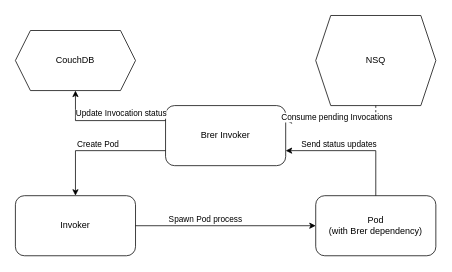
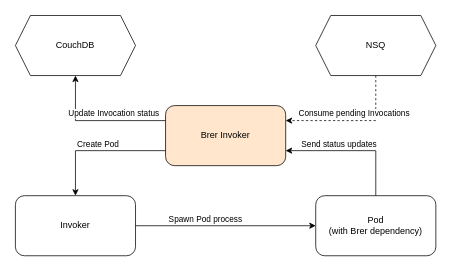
- <mxCell id="3" value="CouchDB" style="shape=hexagon;perimeter=hexagonPerimeter2;whiteSpace=wrap;html=1;fixedSize=1;" parent="1" vertex="1"><mxGeometry x="20" y="40" width="160" height="80" as="geometry" /></mxCell>
+ <mxCell id="3" value="CouchDB" style="shape=hexagon;perimeter=hexagonPerimeter2;whiteSpace=wrap;html=1;fixedSize=1;" parent="1" vertex="1"><mxGeometry x="20" y="20" width="160" height="80" as="geometry" /></mxCell>
- <mxCell id="10" value="NSQ" style="shape=hexagon;perimeter=hexagonPerimeter2;whiteSpace=wrap;html=1;fixedSize=1;" parent="1" vertex="1"><mxGeometry x="420" y="20" width="160" height="120" as="geometry" /></mxCell>
+ <mxCell id="10" value="NSQ" style="shape=hexagon;perimeter=hexagonPerimeter2;whiteSpace=wrap;html=1;fixedSize=1;" parent="1" vertex="1"><mxGeometry x="420" y="20" width="160" height="80" as="geometry" /></mxCell>
- <mxCell id="2" value="Brer Invoker" style="rounded=1;whiteSpace=wrap;html=1;verticalAlign=middle;align=center;" parent="1" vertex="1"><mxGeometry x="220" y="140" width="160" height="80" as="geometry" /></mxCell>
+ <mxCell id="2" value="Brer Invoker" style="rounded=1;whiteSpace=wrap;html=1;verticalAlign=middle;align=center;fillColor=#ffe6cc;" parent="1" vertex="1"><mxGeometry x="220" y="140" width="160" height="80" as="geometry" /></mxCell>
